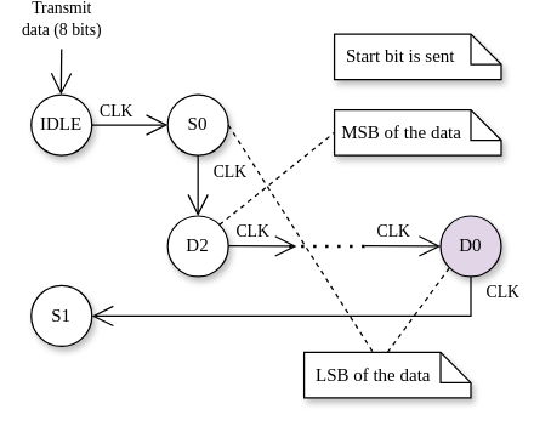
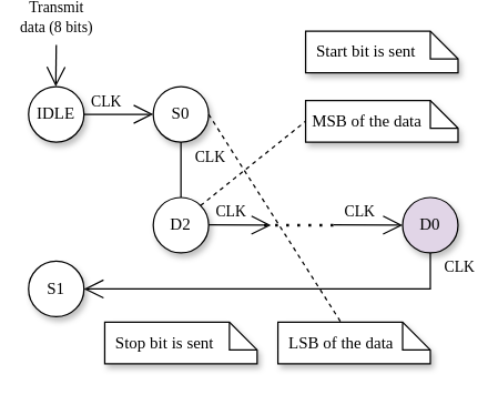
- <mxCell id="4" value="" style="endArrow=open;endFill=1;endSize=12;html=1;rounded=0;exitX=0.5;exitY=1;exitDx=0;exitDy=0;fontFamily=Computer Modern;" parent="1" source="2" target="3" edge="1"><mxGeometry width="160" relative="1" as="geometry"><mxPoint x="131" y="110" as="sourcePoint" /><mxPoint x="321" y="120" as="targetPoint" /></mxGeometry></mxCell>
+ <mxCell id="4" value="" style="endArrow=none;endFill=1;endSize=12;html=1;rounded=0;exitX=0.5;exitY=1;exitDx=0;exitDy=0;fontFamily=Computer Modern;" parent="1" source="2" target="3" edge="1"><mxGeometry width="160" relative="1" as="geometry"><mxPoint x="131" y="110" as="sourcePoint" /><mxPoint x="321" y="120" as="targetPoint" /></mxGeometry></mxCell>
- <mxCell id="22" value="" style="endArrow=none;dashed=1;html=1;rounded=0;entryX=0;entryY=1;entryDx=0;entryDy=0;exitX=0.5;exitY=0;exitDx=0;exitDy=0;exitPerimeter=0;" parent="1" source="19" target="25" edge="1"><mxGeometry width="50" height="50" relative="1" as="geometry"><mxPoint x="154" y="156" as="sourcePoint" /><mxPoint x="154.142" y="240.142" as="targetPoint" /></mxGeometry></mxCell>
+ <mxCell id="18" value="&amp;nbsp; Stop bit is sent" style="shape=note;size=20;whiteSpace=wrap;html=1;fontFamily=Computer Modern;shadow=1;align=left;" parent="1" vertex="1"><mxGeometry x="75" y="230" width="110" height="30" as="geometry" /></mxCell>
